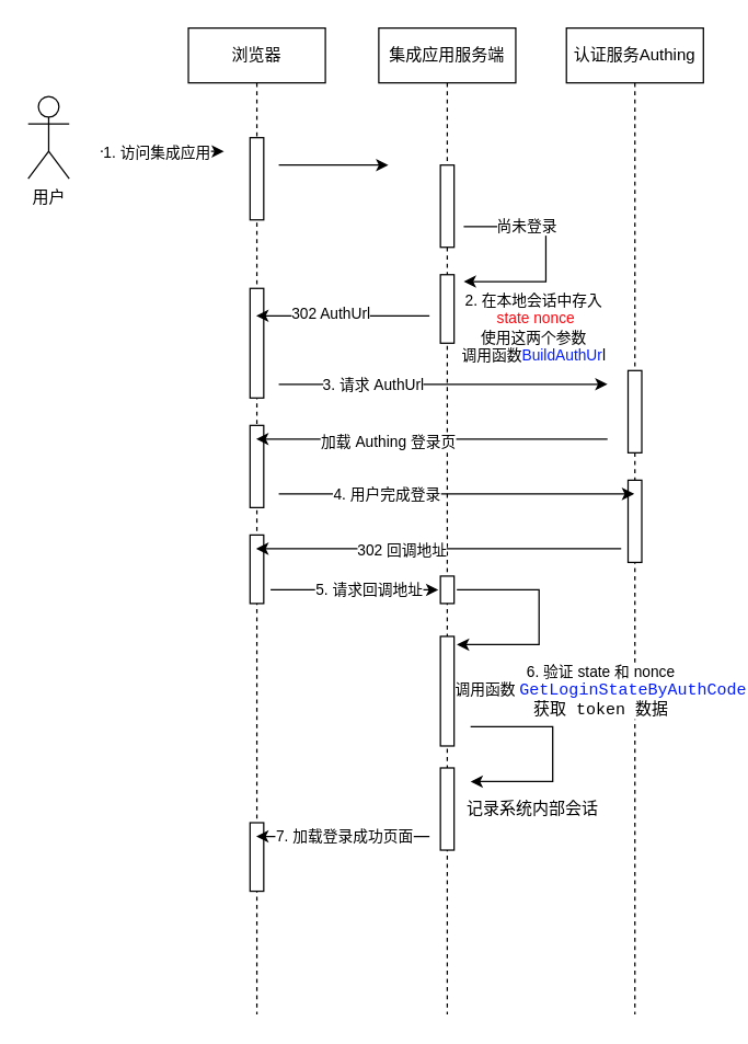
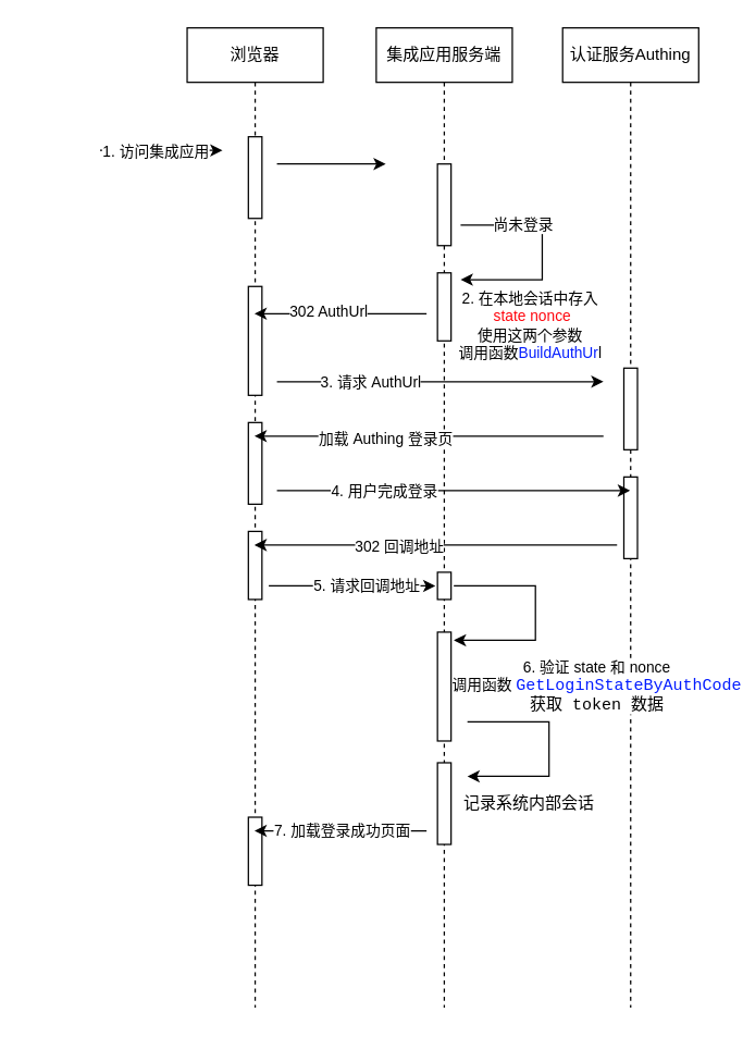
- <mxCell id="31" value="用户" style="shape=umlActor;verticalLabelPosition=bottom;verticalAlign=top;html=1;outlineConnect=0;" parent="1" vertex="1"><mxGeometry x="20" y="70" width="30" height="60" as="geometry" /></mxCell>
